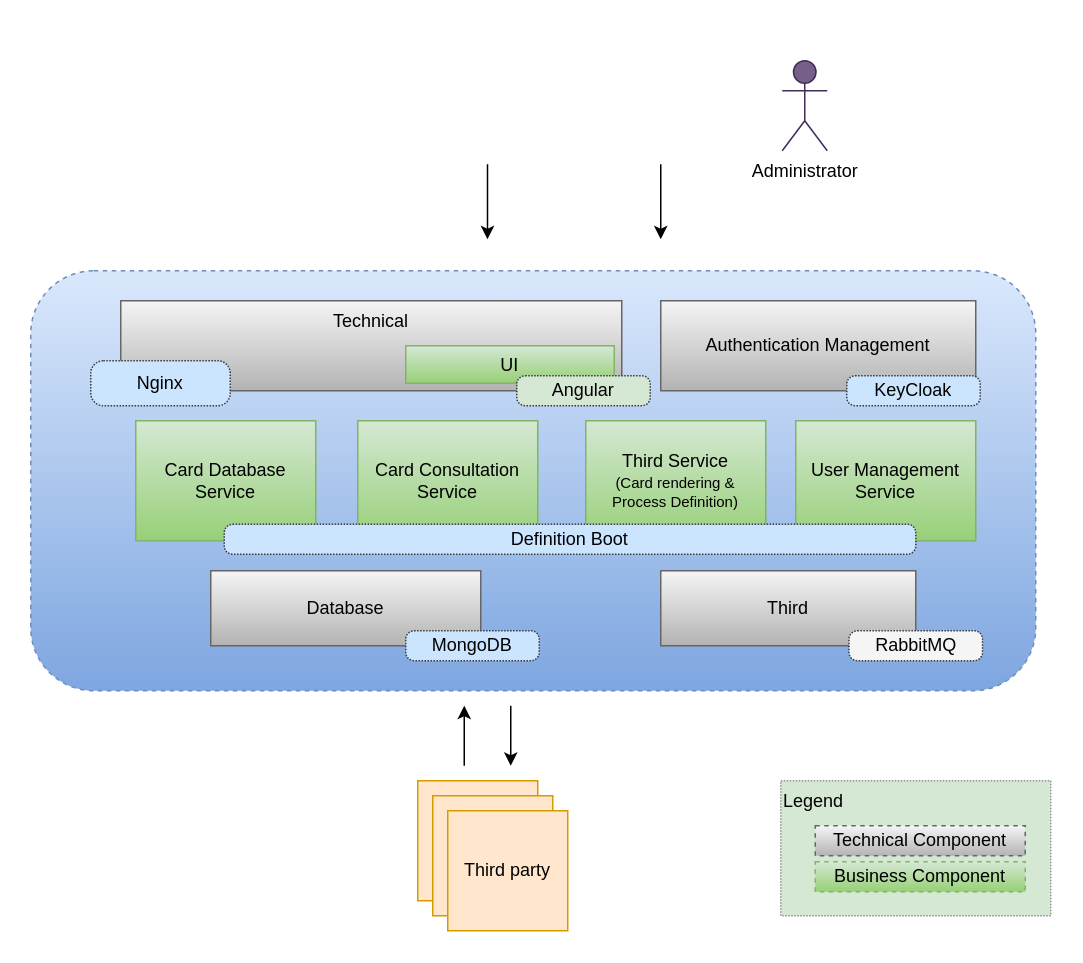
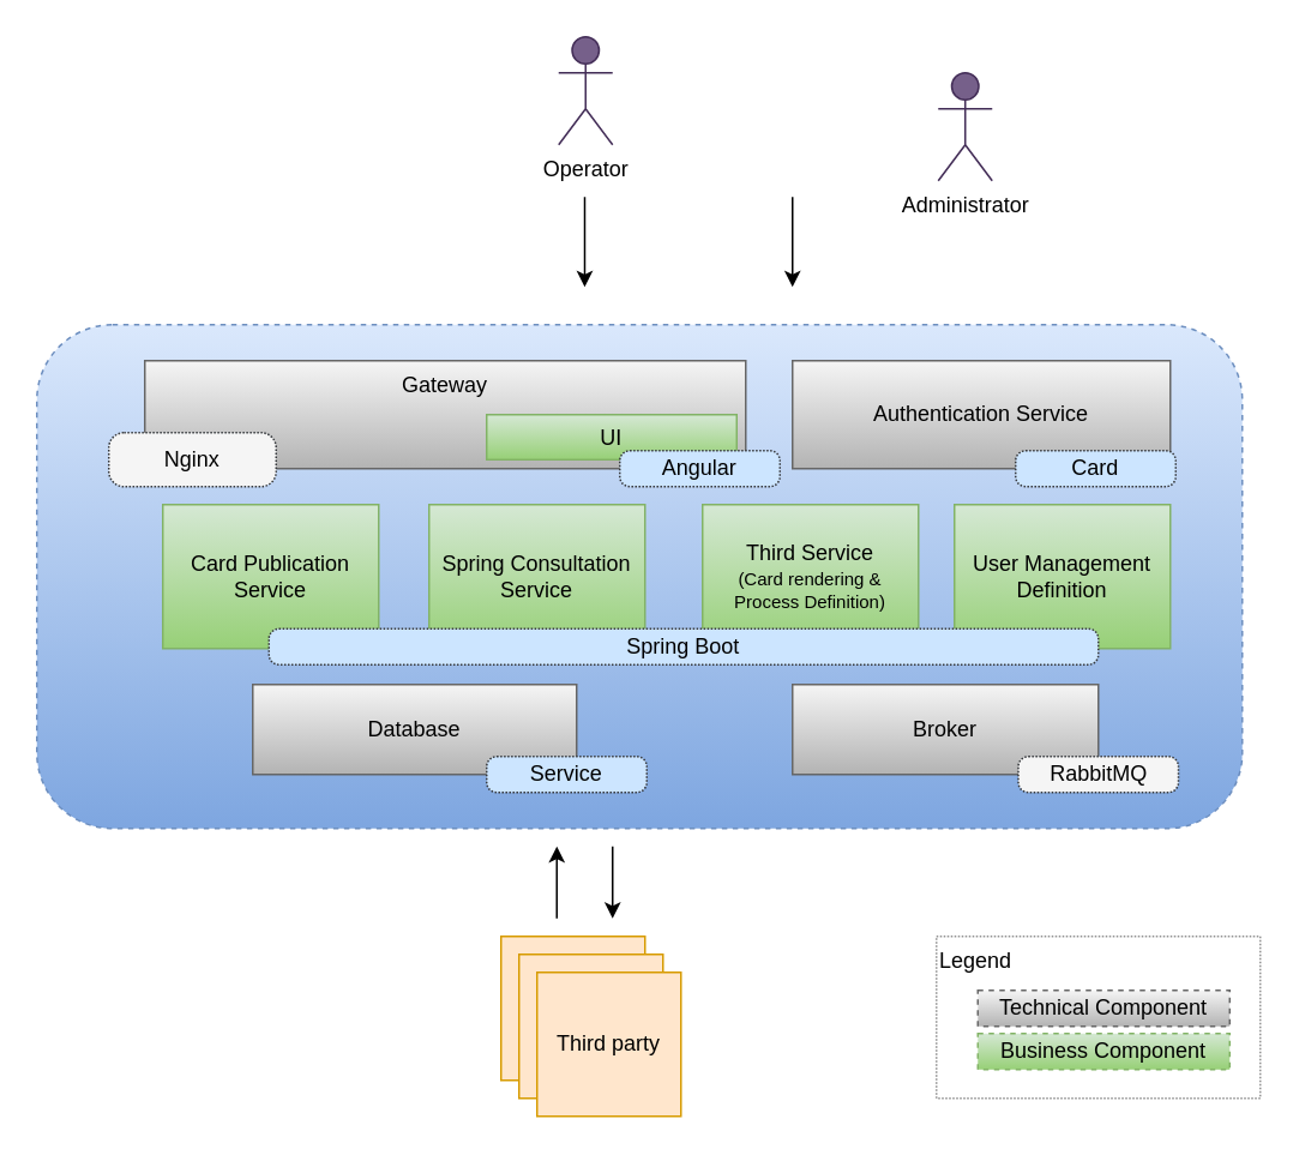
+ <mxCell id="4" value="Operator" style="shape=umlActor;verticalLabelPosition=bottom;labelBackgroundColor=#ffffff;verticalAlign=top;html=1;outlineConnect=0;fillColor=#76608a;strokeColor=#432D57;fontColor=#000000;" parent="1" vertex="1"><mxGeometry x="310" y="20" width="30" height="60" as="geometry" /></mxCell>
- <mxCell id="12" value="Technical" style="whiteSpace=wrap;html=1;verticalAlign=top;fillColor=#f5f5f5;strokeColor=#666666;gradientColor=#b3b3b3;" parent="1" vertex="1"><mxGeometry x="80" y="200" width="334" height="60" as="geometry" /></mxCell>
+ <mxCell id="12" value="Gateway" style="whiteSpace=wrap;html=1;verticalAlign=top;fillColor=#f5f5f5;strokeColor=#666666;gradientColor=#b3b3b3;" parent="1" vertex="1"><mxGeometry x="80" y="200" width="334" height="60" as="geometry" /></mxCell>
- <mxCell id="14" value="Authentication Management " style="whiteSpace=wrap;html=1;fillColor=#f5f5f5;strokeColor=#666666;gradientColor=#b3b3b3;" parent="1" vertex="1"><mxGeometry x="440" y="200" width="210" height="60" as="geometry" /></mxCell>
+ <mxCell id="14" value="Authentication Service " style="whiteSpace=wrap;html=1;fillColor=#f5f5f5;strokeColor=#666666;gradientColor=#b3b3b3;" parent="1" vertex="1"><mxGeometry x="440" y="200" width="210" height="60" as="geometry" /></mxCell>
- <mxCell id="23" value="Nginx" style="rounded=1;whiteSpace=wrap;html=1;dashed=1;dashPattern=1 1;strokeColor=#36393d;fillColor=#cce5ff;arcSize=28;" parent="1" vertex="1"><mxGeometry x="60" y="240" width="93" height="30" as="geometry" /></mxCell>
+ <mxCell id="23" value="Nginx" style="rounded=1;whiteSpace=wrap;html=1;dashed=1;dashPattern=1 1;strokeColor=#36393d;fillColor=#f5f5f5;arcSize=28;" parent="1" vertex="1"><mxGeometry x="60" y="240" width="93" height="30" as="geometry" /></mxCell>
- <mxCell id="30" value="Angular" style="rounded=1;whiteSpace=wrap;html=1;dashed=1;dashPattern=1 1;strokeColor=#36393d;fillColor=#d5e8d4;arcSize=28;" vertex="1" parent="1"><mxGeometry x="344" y="250" width="89" height="20" as="geometry" /></mxCell>
+ <mxCell id="30" value="Angular" style="rounded=1;whiteSpace=wrap;html=1;dashed=1;dashPattern=1 1;strokeColor=#36393d;fillColor=#cce5ff;arcSize=28;" vertex="1" parent="1"><mxGeometry x="344" y="250" width="89" height="20" as="geometry" /></mxCell>
- <mxCell id="22" value="KeyCloak" style="rounded=1;whiteSpace=wrap;html=1;dashed=1;dashPattern=1 1;strokeColor=#36393d;fillColor=#cce5ff;arcSize=28;" parent="1" vertex="1"><mxGeometry x="564" y="250" width="89" height="20" as="geometry" /></mxCell>
+ <mxCell id="22" value="Card" style="rounded=1;whiteSpace=wrap;html=1;dashed=1;dashPattern=1 1;strokeColor=#36393d;fillColor=#cce5ff;arcSize=28;" parent="1" vertex="1"><mxGeometry x="564" y="250" width="89" height="20" as="geometry" /></mxCell>
- <mxCell id="25" value="Card Database Service" style="whiteSpace=wrap;html=1;fillColor=#d5e8d4;strokeColor=#82b366;gradientColor=#97d077;" vertex="1" parent="1"><mxGeometry x="90" y="280" width="120" height="80" as="geometry" /></mxCell>
+ <mxCell id="25" value="Card Publication Service" style="whiteSpace=wrap;html=1;fillColor=#d5e8d4;strokeColor=#82b366;gradientColor=#97d077;" vertex="1" parent="1"><mxGeometry x="90" y="280" width="120" height="80" as="geometry" /></mxCell>
- <mxCell id="26" value="Card Consultation Service" style="whiteSpace=wrap;html=1;fillColor=#d5e8d4;strokeColor=#82b366;gradientColor=#97d077;" vertex="1" parent="1"><mxGeometry x="238" y="280" width="120" height="80" as="geometry" /></mxCell>
+ <mxCell id="26" value="Spring Consultation Service" style="whiteSpace=wrap;html=1;fillColor=#d5e8d4;strokeColor=#82b366;gradientColor=#97d077;" vertex="1" parent="1"><mxGeometry x="238" y="280" width="120" height="80" as="geometry" /></mxCell>
- <mxCell id="28" value="User Management Service" style="whiteSpace=wrap;html=1;fillColor=#d5e8d4;strokeColor=#82b366;gradientColor=#97d077;" vertex="1" parent="1"><mxGeometry x="530" y="280" width="120" height="80" as="geometry" /></mxCell>
+ <mxCell id="28" value="User Management Definition" style="whiteSpace=wrap;html=1;fillColor=#d5e8d4;strokeColor=#82b366;gradientColor=#97d077;" vertex="1" parent="1"><mxGeometry x="530" y="280" width="120" height="80" as="geometry" /></mxCell>
- <mxCell id="29" value="Definition Boot" style="rounded=1;whiteSpace=wrap;html=1;dashed=1;dashPattern=1 1;strokeColor=#36393d;fillColor=#cce5ff;arcSize=28;" vertex="1" parent="1"><mxGeometry x="149" y="349" width="461" height="20" as="geometry" /></mxCell>
+ <mxCell id="29" value="Spring Boot" style="rounded=1;whiteSpace=wrap;html=1;dashed=1;dashPattern=1 1;strokeColor=#36393d;fillColor=#cce5ff;arcSize=28;" vertex="1" parent="1"><mxGeometry x="149" y="349" width="461" height="20" as="geometry" /></mxCell>
- <mxCell id="17" value="Third " style="whiteSpace=wrap;html=1;fillColor=#f5f5f5;strokeColor=#666666;gradientColor=#b3b3b3;" parent="1" vertex="1"><mxGeometry x="440" y="380" width="170" height="50" as="geometry" /></mxCell>
+ <mxCell id="17" value="Broker " style="whiteSpace=wrap;html=1;fillColor=#f5f5f5;strokeColor=#666666;gradientColor=#b3b3b3;" parent="1" vertex="1"><mxGeometry x="440" y="380" width="170" height="50" as="geometry" /></mxCell>
- <mxCell id="21" value="MongoDB" style="rounded=1;whiteSpace=wrap;html=1;dashed=1;dashPattern=1 1;strokeColor=#36393d;fillColor=#cce5ff;arcSize=28;" parent="1" vertex="1"><mxGeometry x="270" y="420" width="89" height="20" as="geometry" /></mxCell>
+ <mxCell id="21" value="Service" style="rounded=1;whiteSpace=wrap;html=1;dashed=1;dashPattern=1 1;strokeColor=#36393d;fillColor=#cce5ff;arcSize=28;" parent="1" vertex="1"><mxGeometry x="270" y="420" width="89" height="20" as="geometry" /></mxCell>
- <mxCell id="2" value="&lt;div align=&quot;left&quot;&gt;Legend&lt;/div&gt;" style="rounded=0;whiteSpace=wrap;html=1;align=left;verticalAlign=top;dashed=1;dashPattern=1 1;strokeColor=#919191;fillColor=#d5e8d4;" parent="1" vertex="1"><mxGeometry x="520" y="520" width="180" height="90" as="geometry" /></mxCell>
+ <mxCell id="2" value="&lt;div align=&quot;left&quot;&gt;Legend&lt;/div&gt;" style="rounded=0;whiteSpace=wrap;html=1;align=left;verticalAlign=top;dashed=1;dashPattern=1 1;strokeColor=#919191;" parent="1" vertex="1"><mxGeometry x="520" y="520" width="180" height="90" as="geometry" /></mxCell>
